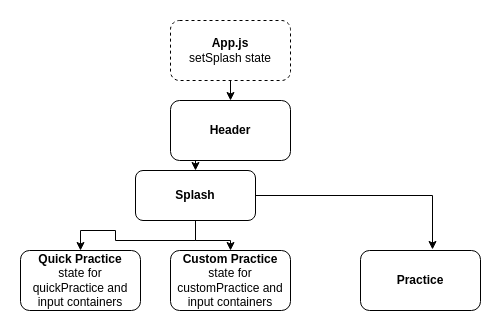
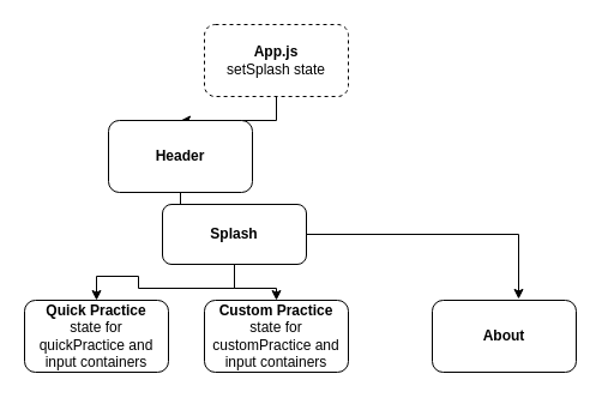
- <mxCell id="5" value="Header" style="rounded=1;whiteSpace=wrap;html=1;fontStyle=1" parent="1" vertex="1"><mxGeometry x="170" y="100" width="120" height="60" as="geometry" /></mxCell>
+ <mxCell id="5" value="Header" style="rounded=1;whiteSpace=wrap;html=1;fontStyle=1" parent="1" vertex="1"><mxGeometry x="90" y="100" width="120" height="60" as="geometry" /></mxCell>
- <mxCell id="10" value="Practice" style="rounded=1;whiteSpace=wrap;html=1;fontStyle=1" parent="1" vertex="1"><mxGeometry x="360" y="250" width="120" height="60" as="geometry" /></mxCell>
+ <mxCell id="10" value="About" style="rounded=1;whiteSpace=wrap;html=1;fontStyle=1" parent="1" vertex="1"><mxGeometry x="360" y="250" width="120" height="60" as="geometry" /></mxCell>
